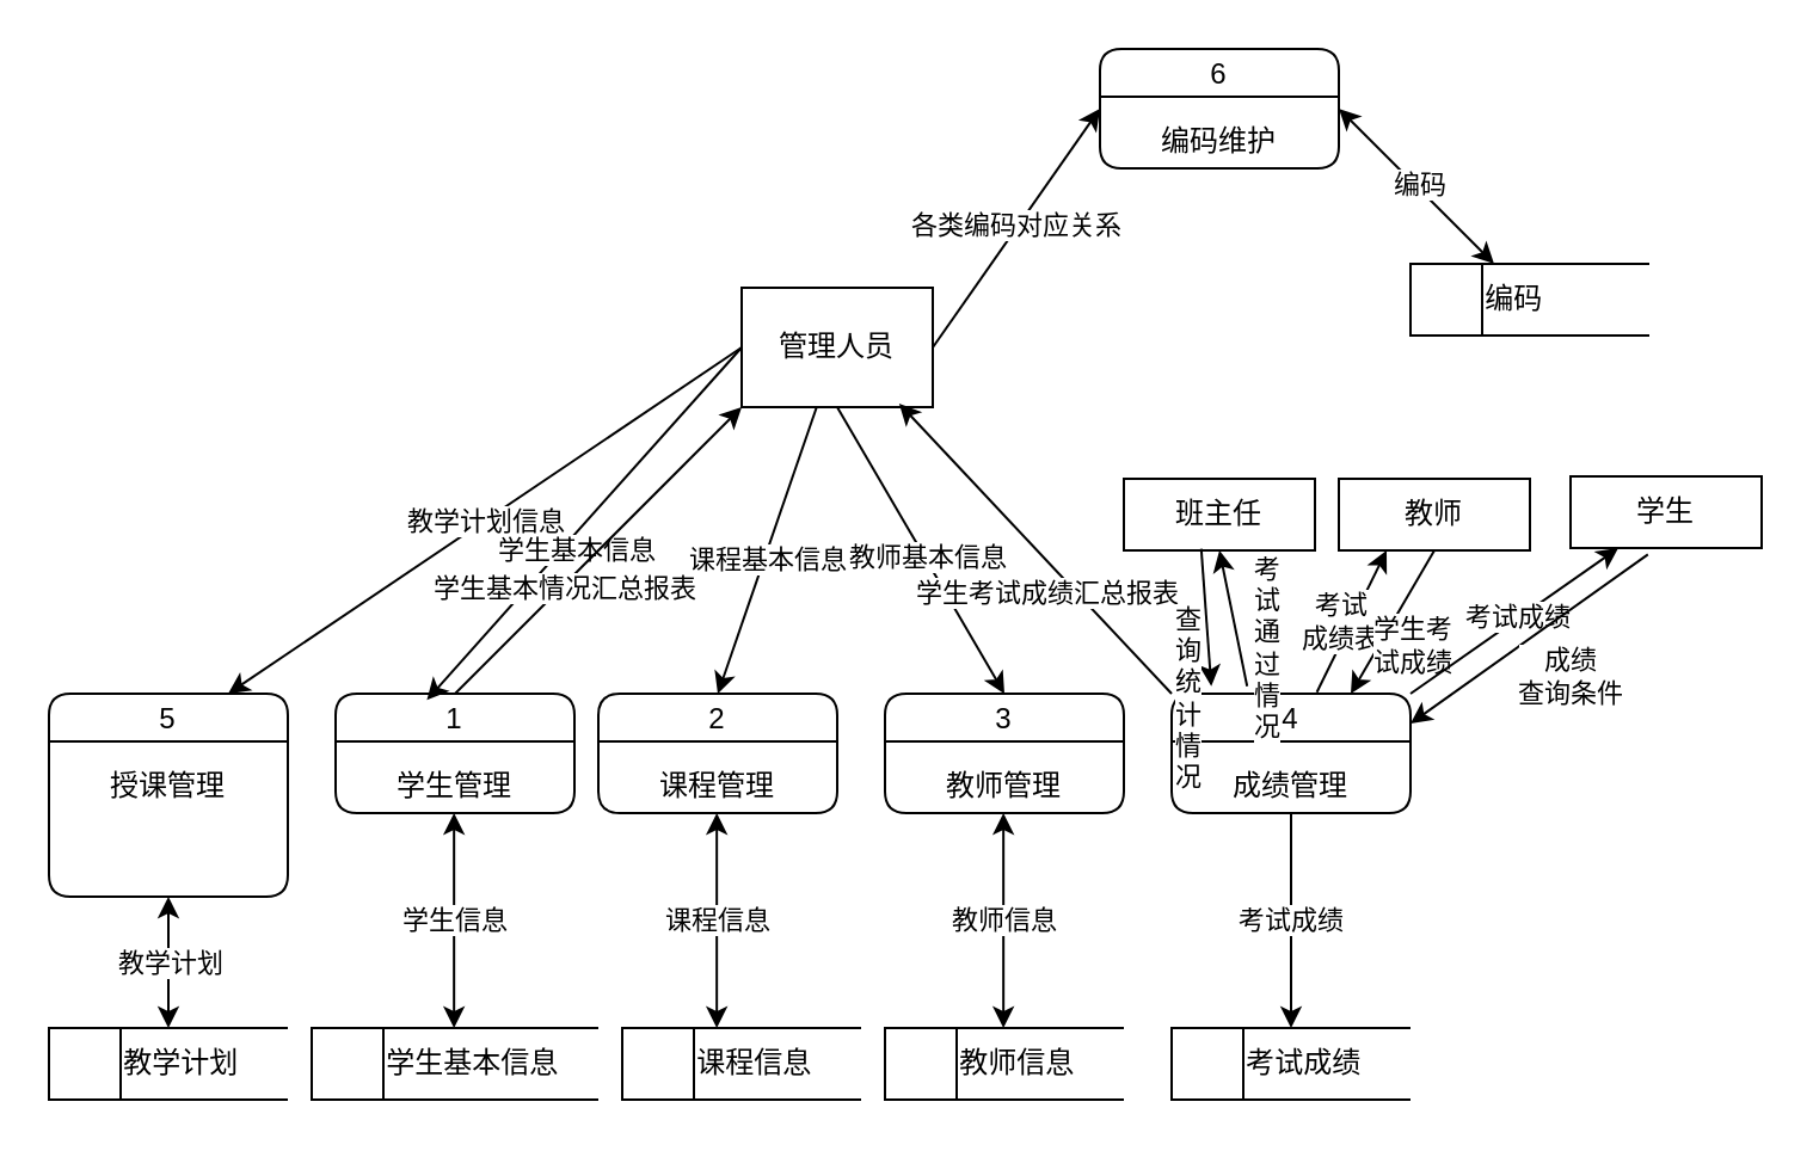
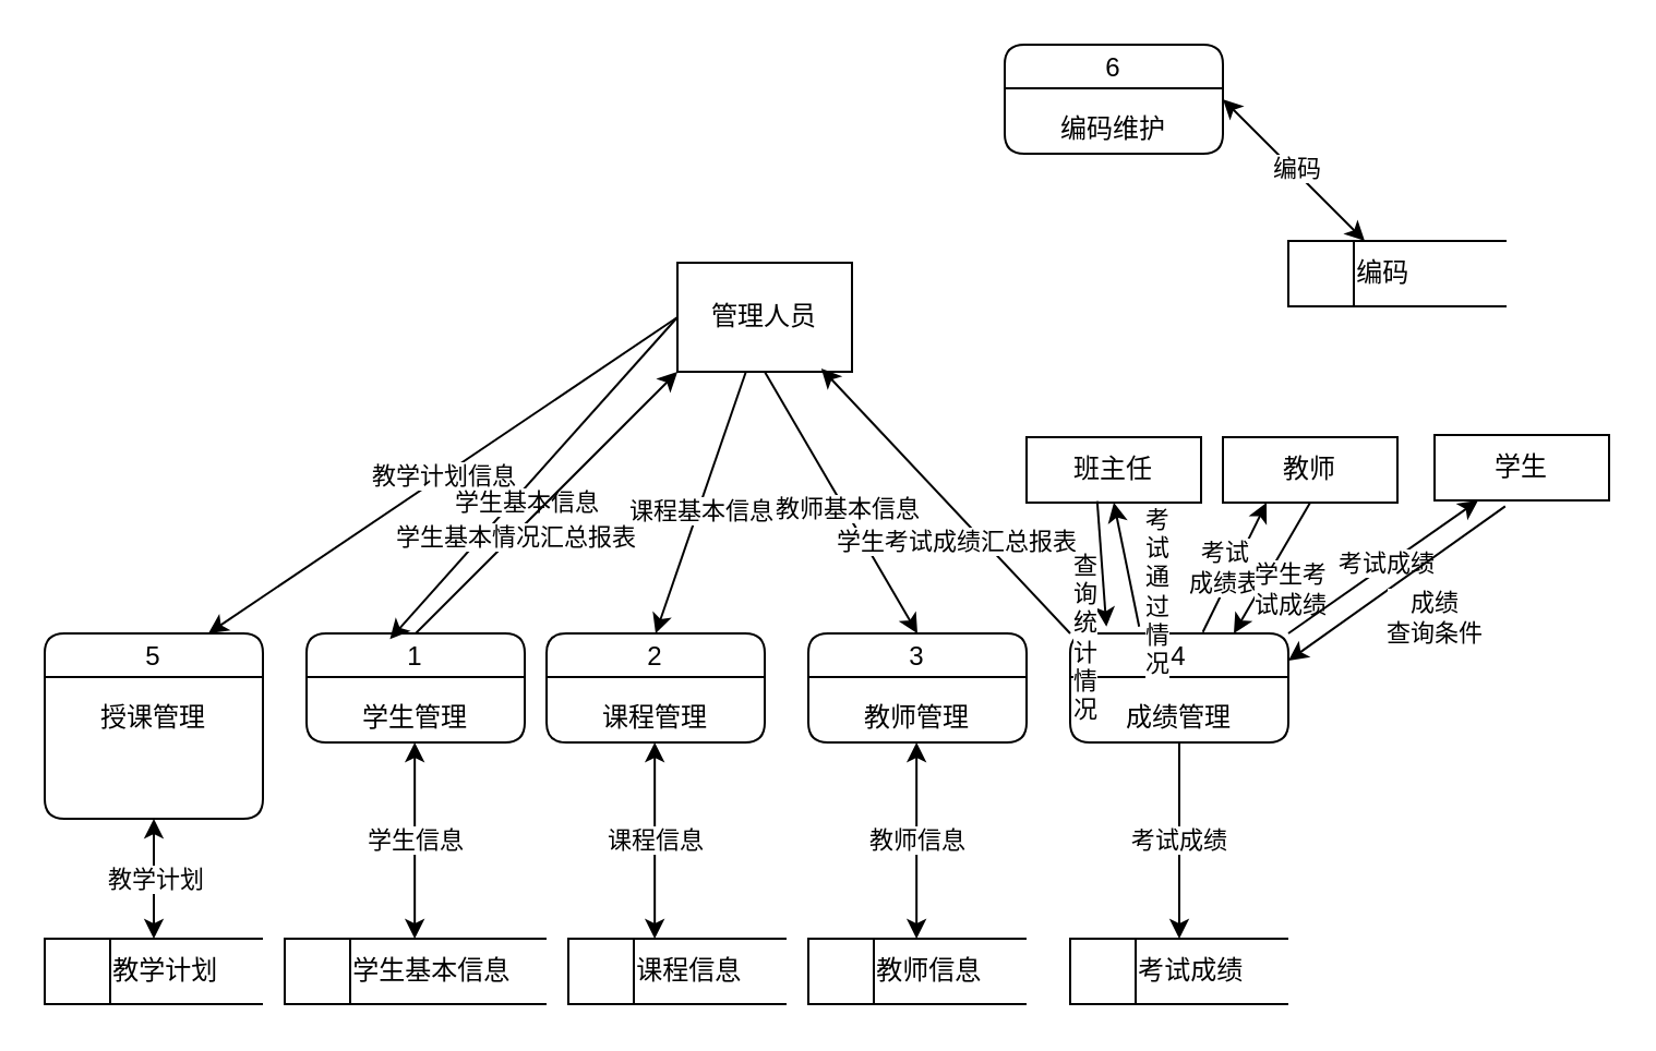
- <mxCell id="51" value="" style="endArrow=classic;html=1;rounded=0;exitX=1;exitY=0.5;exitDx=0;exitDy=0;entryX=0;entryY=0.5;entryDx=0;entryDy=0;" edge="1" parent="1" source="8" target="2"><mxGeometry width="50" height="50" relative="1" as="geometry"><mxPoint x="540" y="250" as="sourcePoint" /><mxPoint x="590" y="200" as="targetPoint" /></mxGeometry></mxCell>
- <mxCell id="52" value="各类编码对应关系" style="edgeLabel;html=1;align=center;verticalAlign=middle;resizable=0;points=[];" vertex="1" connectable="0" parent="51"><mxGeometry x="0.021" y="1" relative="1" as="geometry"><mxPoint as="offset" /></mxGeometry></mxCell>
